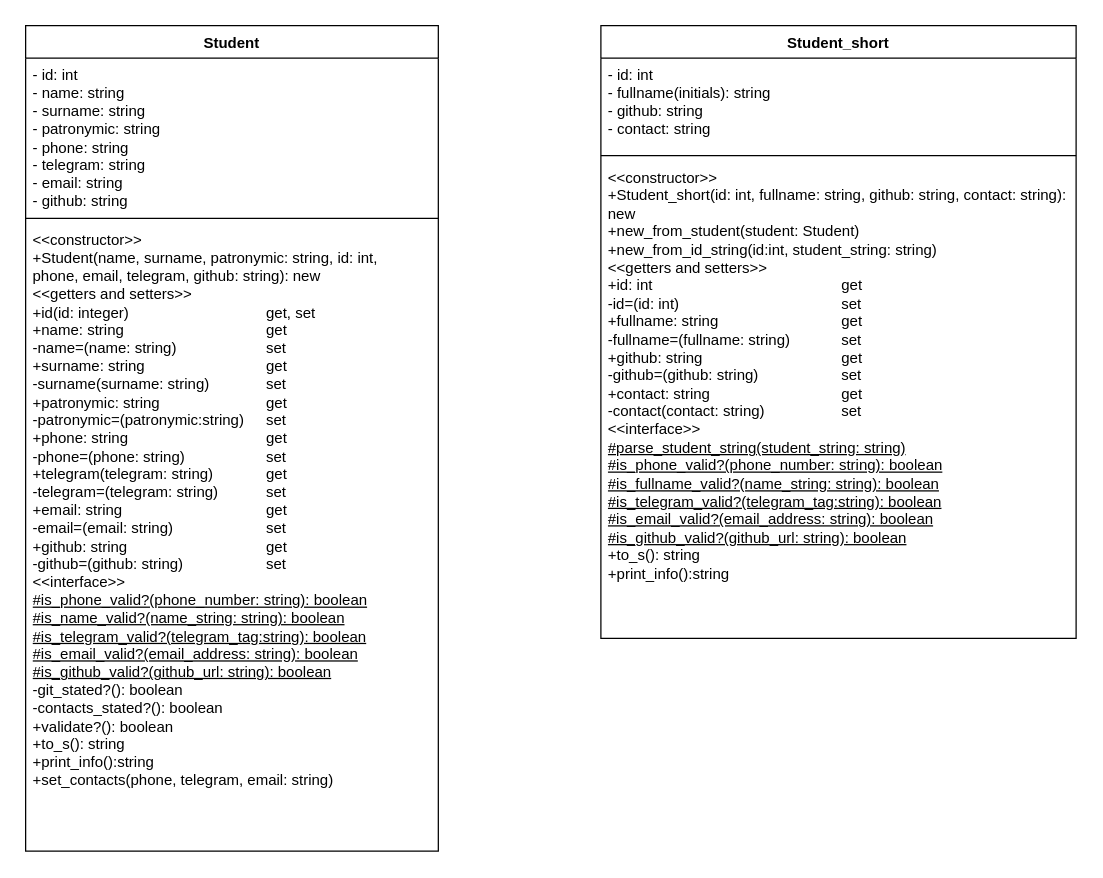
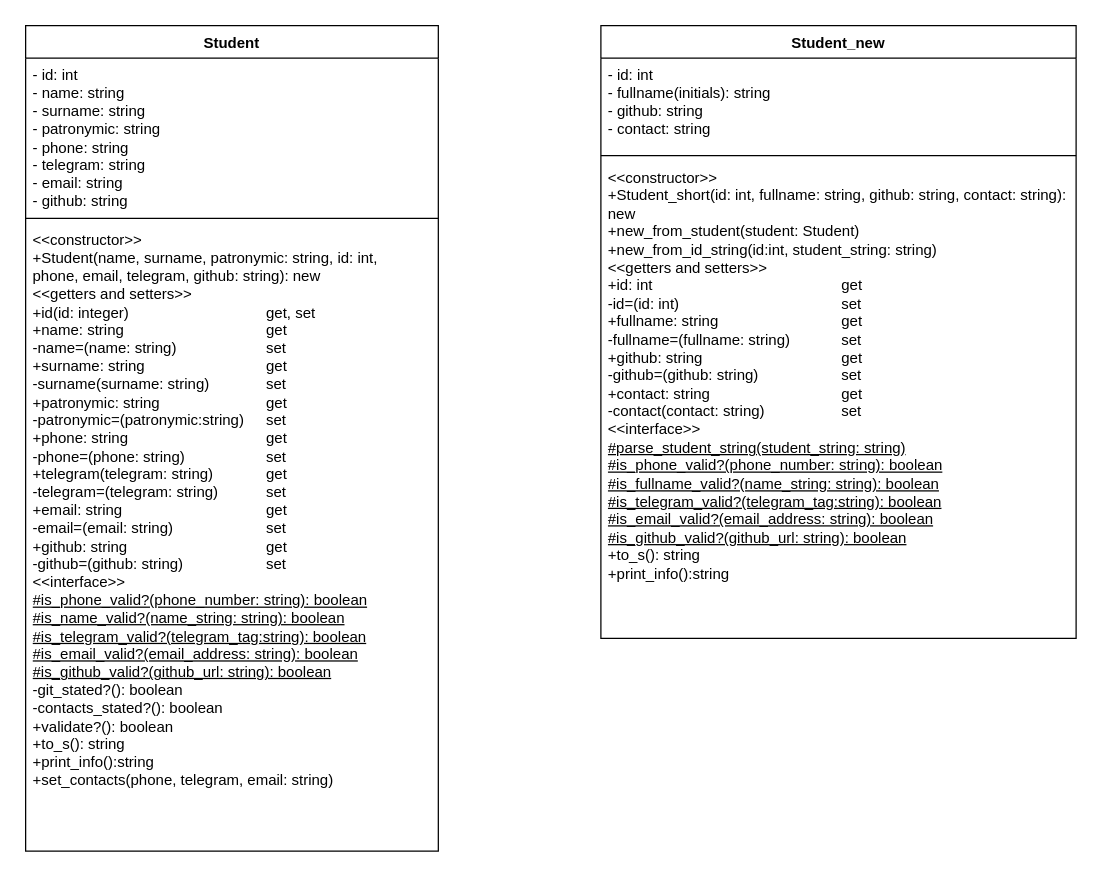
- <mxCell id="6" value="Student_short" style="swimlane;fontStyle=1;align=center;verticalAlign=top;childLayout=stackLayout;horizontal=1;startSize=26;horizontalStack=0;resizeParent=1;resizeParentMax=0;resizeLast=0;collapsible=1;marginBottom=0;whiteSpace=wrap;html=1;" vertex="1" parent="1"><mxGeometry x="480" y="20" width="380" height="490" as="geometry" /></mxCell>
+ <mxCell id="6" value="Student_new" style="swimlane;fontStyle=1;align=center;verticalAlign=top;childLayout=stackLayout;horizontal=1;startSize=26;horizontalStack=0;resizeParent=1;resizeParentMax=0;resizeLast=0;collapsible=1;marginBottom=0;whiteSpace=wrap;html=1;" vertex="1" parent="1"><mxGeometry x="480" y="20" width="380" height="490" as="geometry" /></mxCell>
